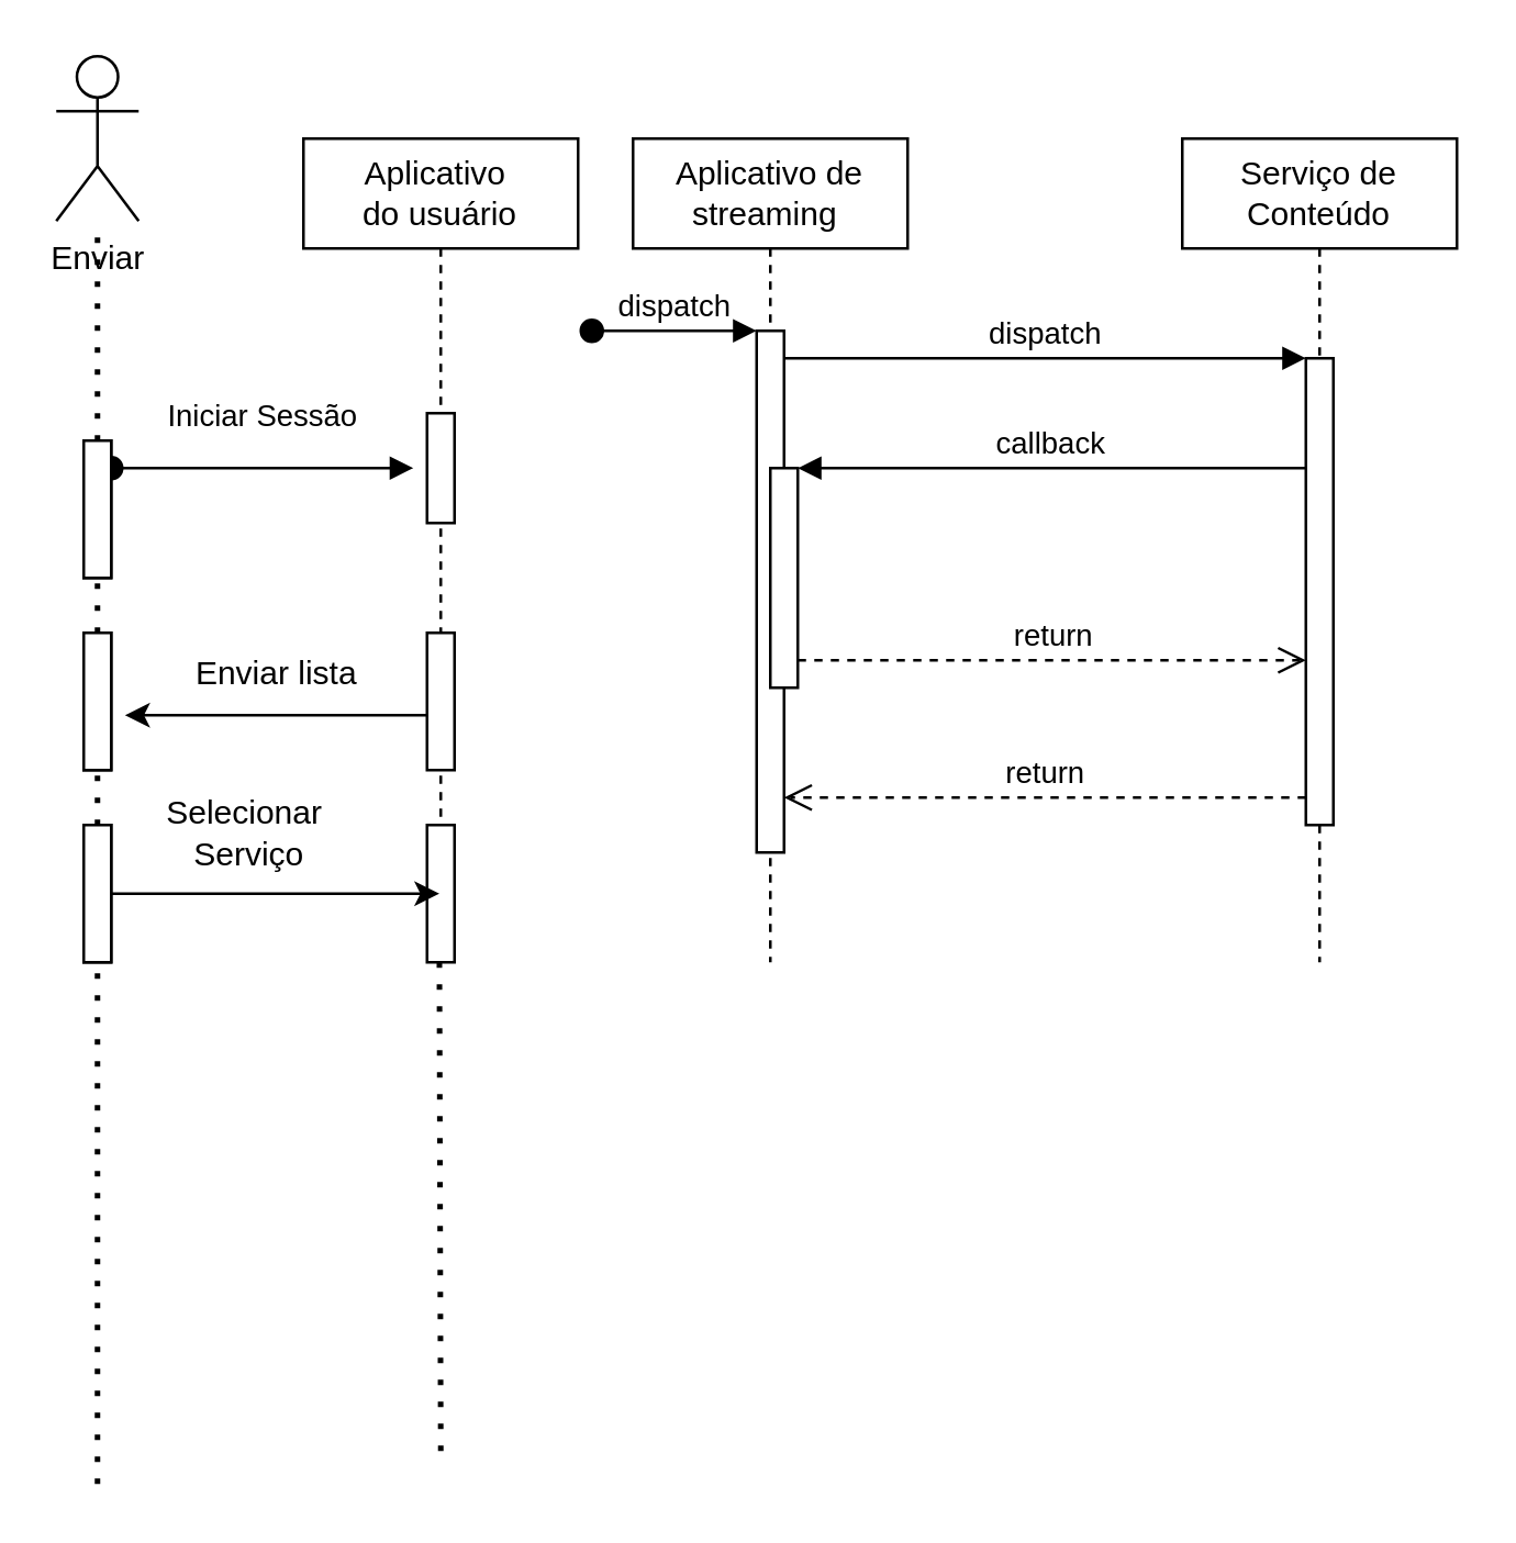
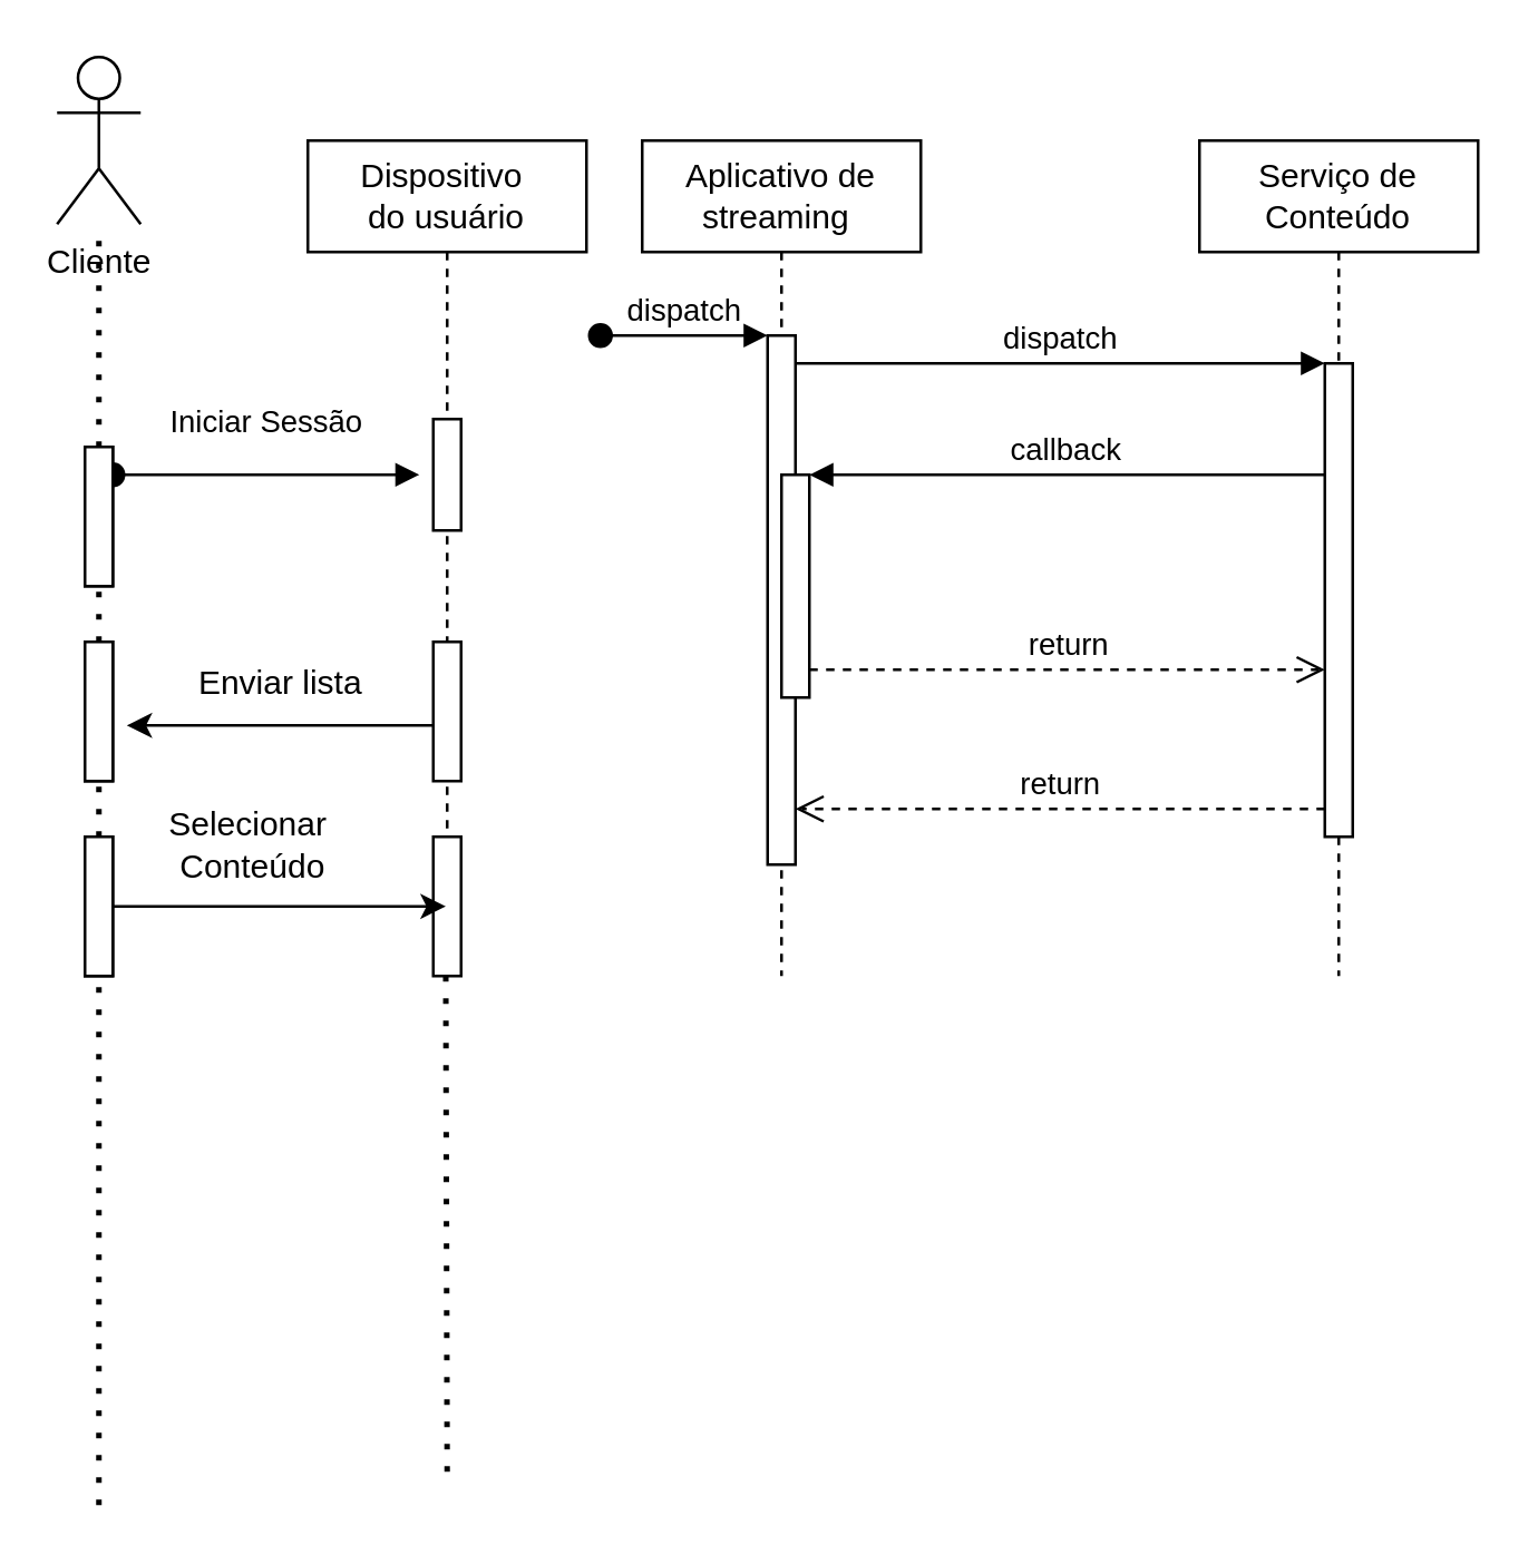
- <mxCell id="14" value="Aplicativo&amp;nbsp;&lt;br&gt;do usuário" style="shape=umlLifeline;perimeter=lifelinePerimeter;whiteSpace=wrap;html=1;container=0;dropTarget=0;collapsible=0;recursiveResize=0;outlineConnect=0;portConstraint=eastwest;newEdgeStyle={&quot;edgeStyle&quot;:&quot;elbowEdgeStyle&quot;,&quot;elbow&quot;:&quot;vertical&quot;,&quot;curved&quot;:0,&quot;rounded&quot;:0};" vertex="1" parent="1"><mxGeometry x="110" y="50" width="100" height="300" as="geometry" /></mxCell>
+ <mxCell id="14" value="Dispositivo&amp;nbsp;&lt;br&gt;do usuário" style="shape=umlLifeline;perimeter=lifelinePerimeter;whiteSpace=wrap;html=1;container=0;dropTarget=0;collapsible=0;recursiveResize=0;outlineConnect=0;portConstraint=eastwest;newEdgeStyle={&quot;edgeStyle&quot;:&quot;elbowEdgeStyle&quot;,&quot;elbow&quot;:&quot;vertical&quot;,&quot;curved&quot;:0,&quot;rounded&quot;:0};" vertex="1" parent="1"><mxGeometry x="110" y="50" width="100" height="300" as="geometry" /></mxCell>
- <mxCell id="13" value="Enviar" style="shape=umlActor;verticalLabelPosition=bottom;verticalAlign=top;html=1;outlineConnect=0;" vertex="1" parent="1"><mxGeometry x="20" y="20" width="30" height="60" as="geometry" /></mxCell>
+ <mxCell id="13" value="Cliente" style="shape=umlActor;verticalLabelPosition=bottom;verticalAlign=top;html=1;outlineConnect=0;" vertex="1" parent="1"><mxGeometry x="20" y="20" width="30" height="60" as="geometry" /></mxCell>
- <mxCell id="34" value="Selecionar&amp;nbsp;&lt;br&gt;Serviço" style="text;html=1;align=center;verticalAlign=middle;resizable=0;points=[];autosize=1;strokeColor=none;fillColor=none;" vertex="1" parent="1"><mxGeometry x="50" y="283" width="80" height="40" as="geometry" /></mxCell>
+ <mxCell id="34" value="Selecionar&amp;nbsp;&lt;br&gt;Conteúdo" style="text;html=1;align=center;verticalAlign=middle;resizable=0;points=[];autosize=1;strokeColor=none;fillColor=none;" vertex="1" parent="1"><mxGeometry x="50" y="283" width="80" height="40" as="geometry" /></mxCell>
